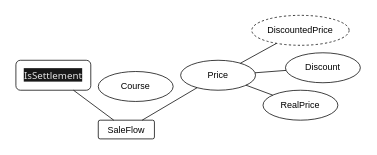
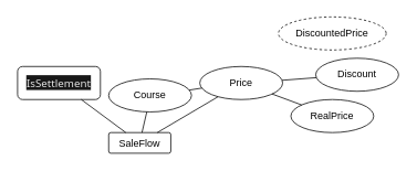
- <mxCell id="12" value="" style="endArrow=none;html=1;rounded=0;" edge="1" parent="1" source="7" target="11"><mxGeometry relative="1" as="geometry"><mxPoint x="300" y="260" as="sourcePoint" /><mxPoint x="460" y="260" as="targetPoint" /></mxGeometry></mxCell>
+ <mxCell id="12" value="" style="endArrow=none;html=1;rounded=0;" edge="1" parent="1" source="7" target="3"><mxGeometry relative="1" as="geometry"><mxPoint x="300" y="260" as="sourcePoint" /><mxPoint x="460" y="260" as="targetPoint" /></mxGeometry></mxCell>
+ <mxCell id="4" value="" style="endArrow=none;html=1;rounded=0;" edge="1" parent="1" source="3" target="2"><mxGeometry relative="1" as="geometry"><mxPoint x="50" y="240" as="sourcePoint" /><mxPoint x="210" y="240" as="targetPoint" /></mxGeometry></mxCell>
